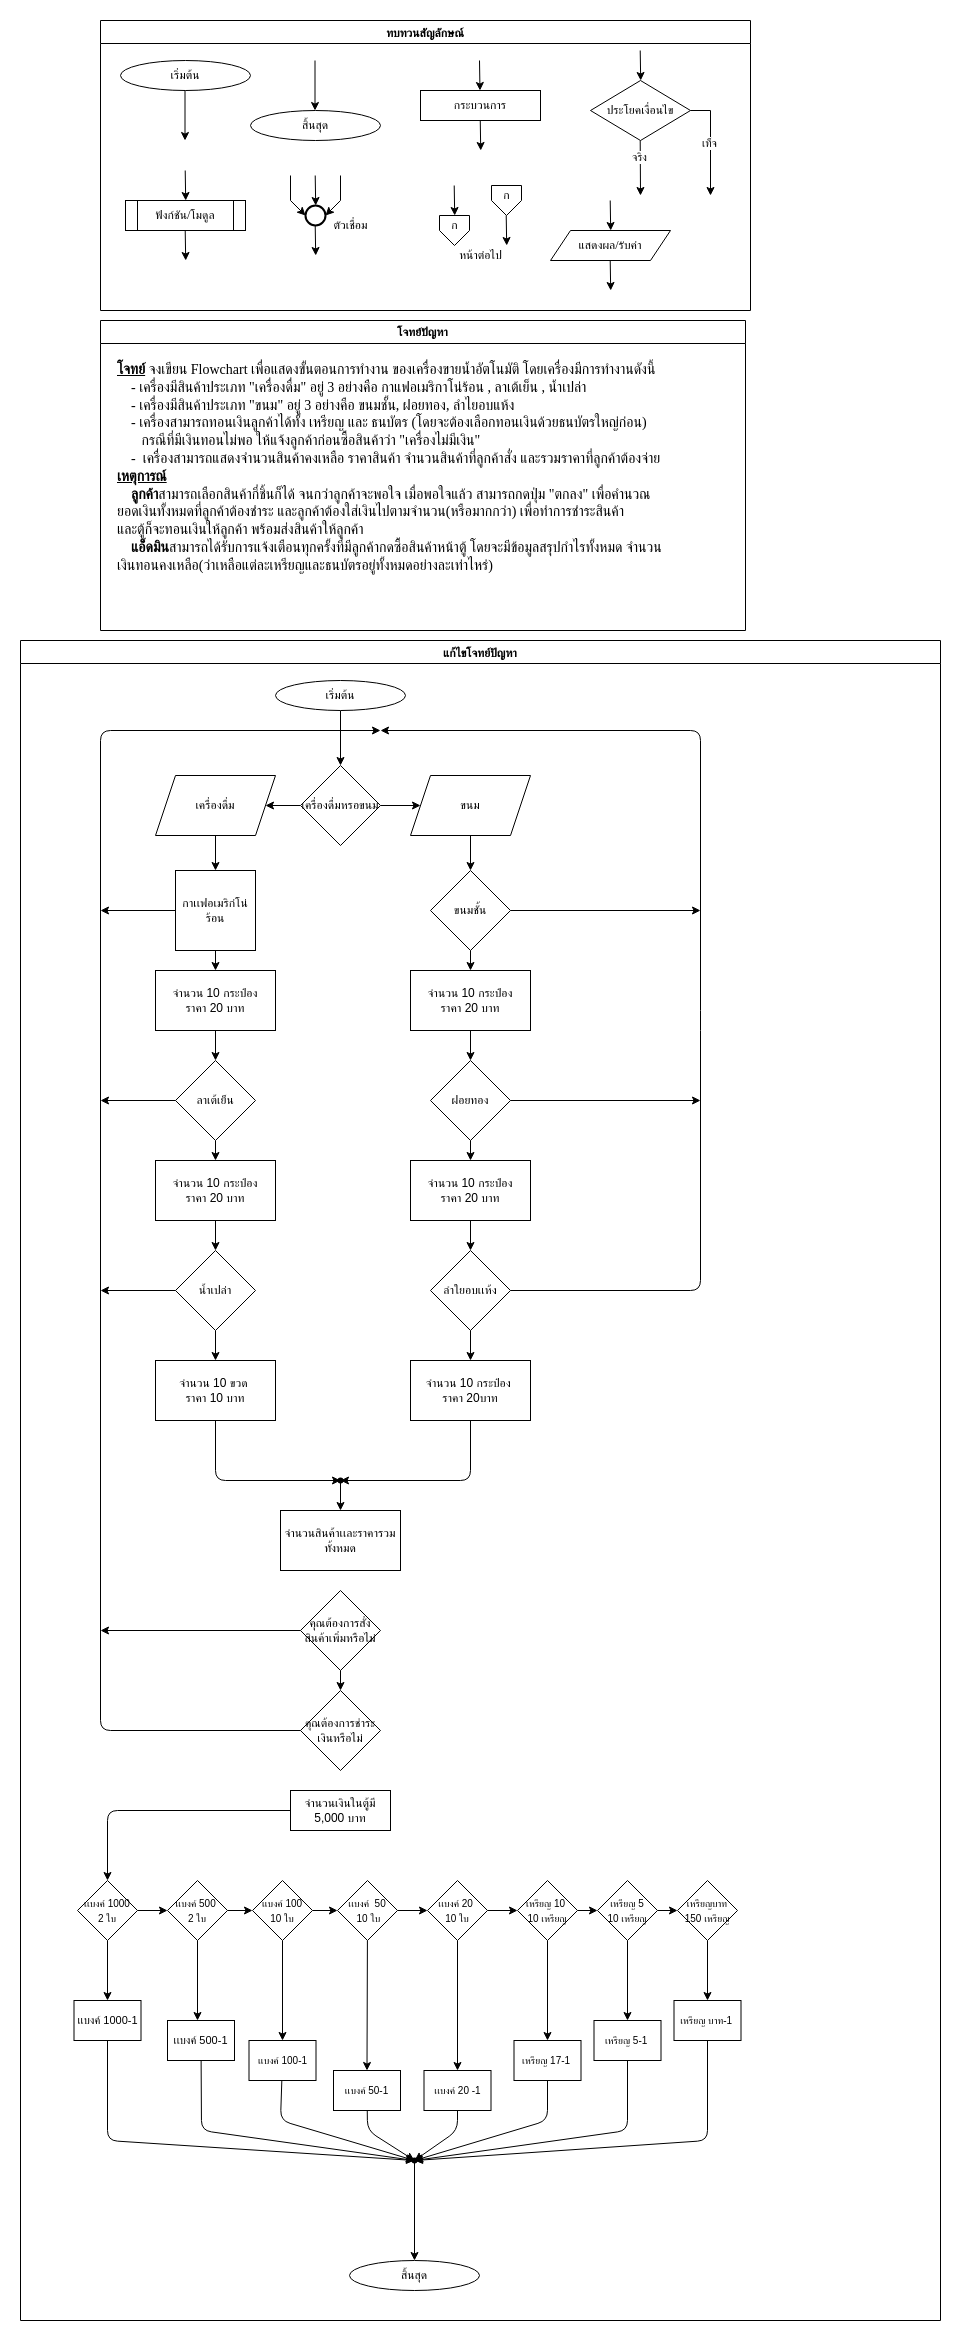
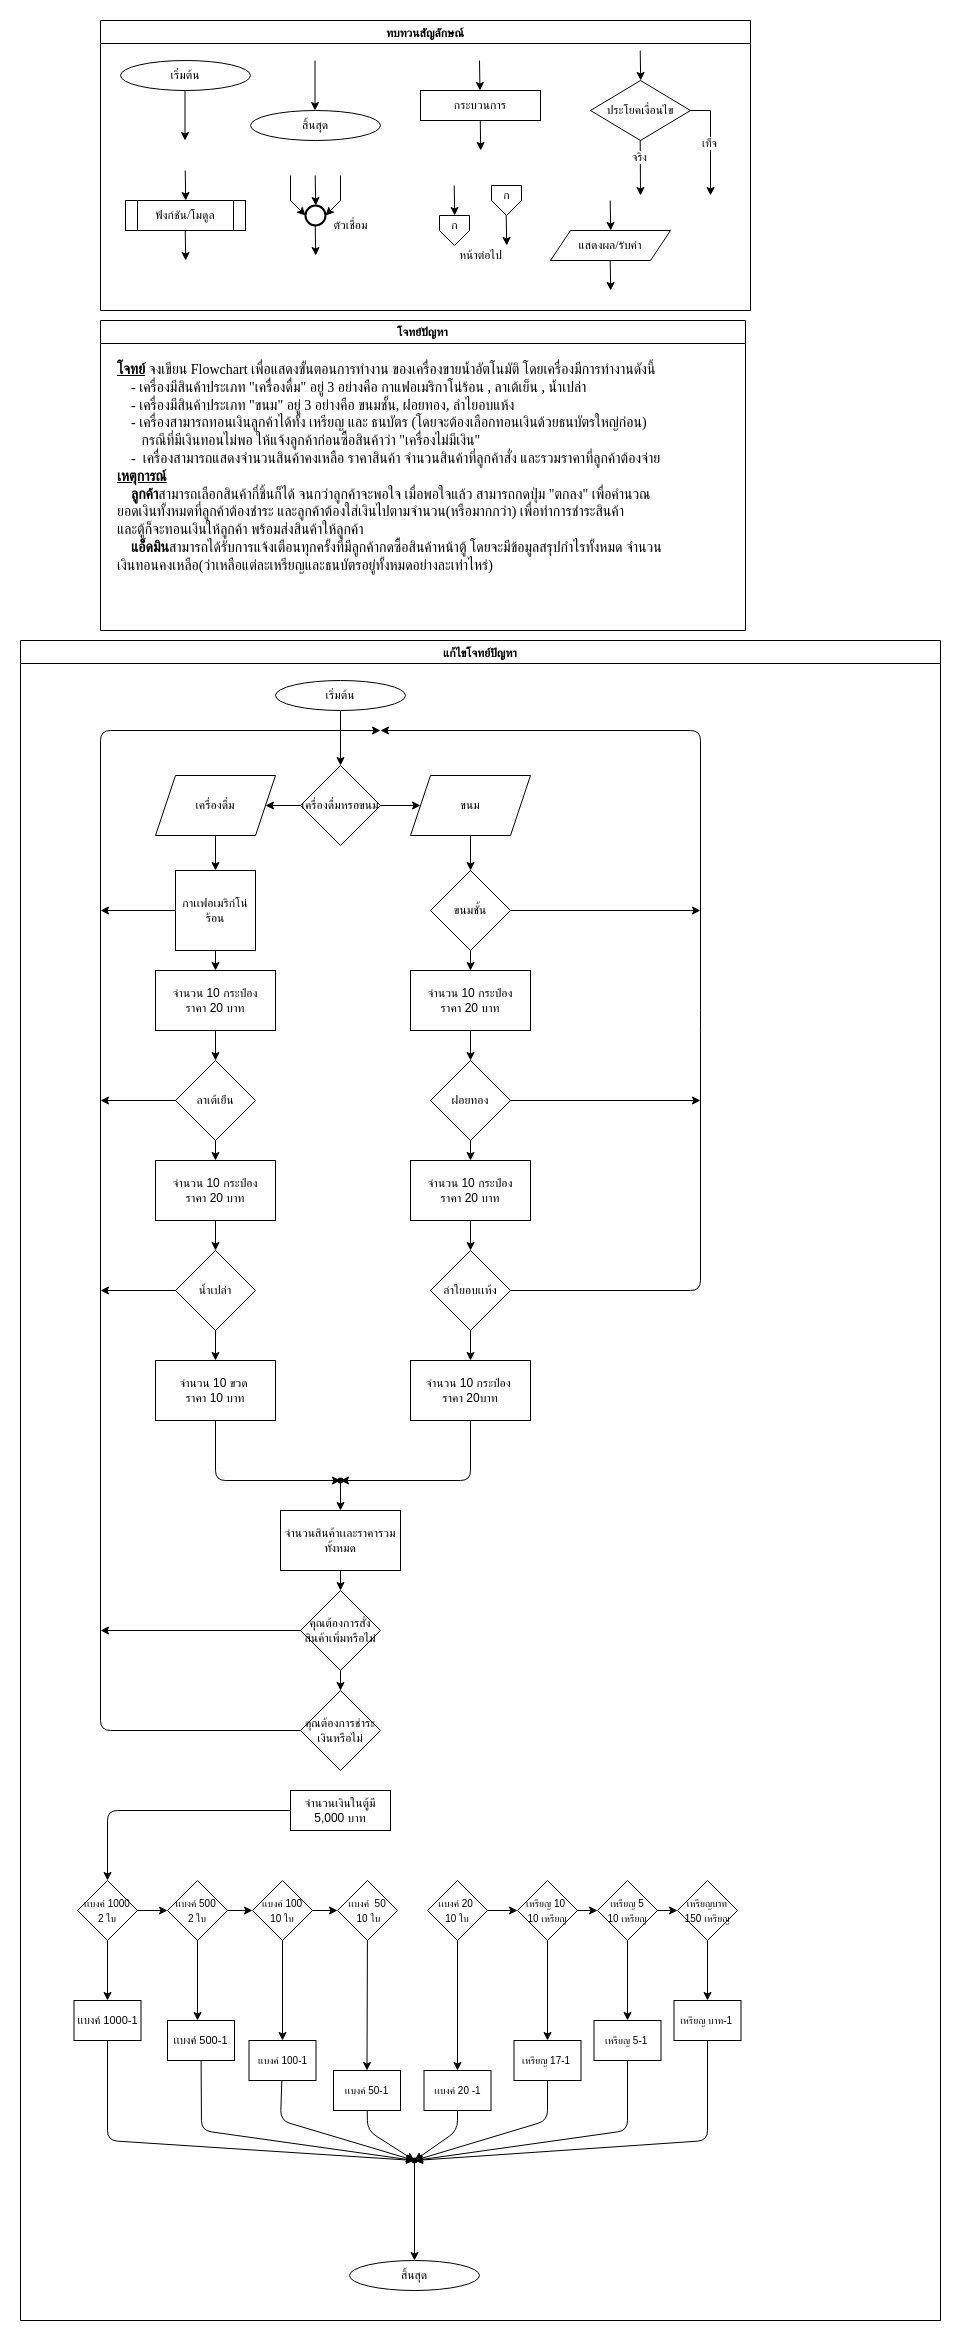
+ <mxCell id="72" value="" style="edgeStyle=none;html=1;" parent="35" source="73" target="75" edge="1"><mxGeometry relative="1" as="geometry" /></mxCell>
- <mxCell id="85" value="" style="edgeStyle=none;html=1;" parent="35" source="87" target="90" edge="1"><mxGeometry relative="1" as="geometry" /></mxCell>
